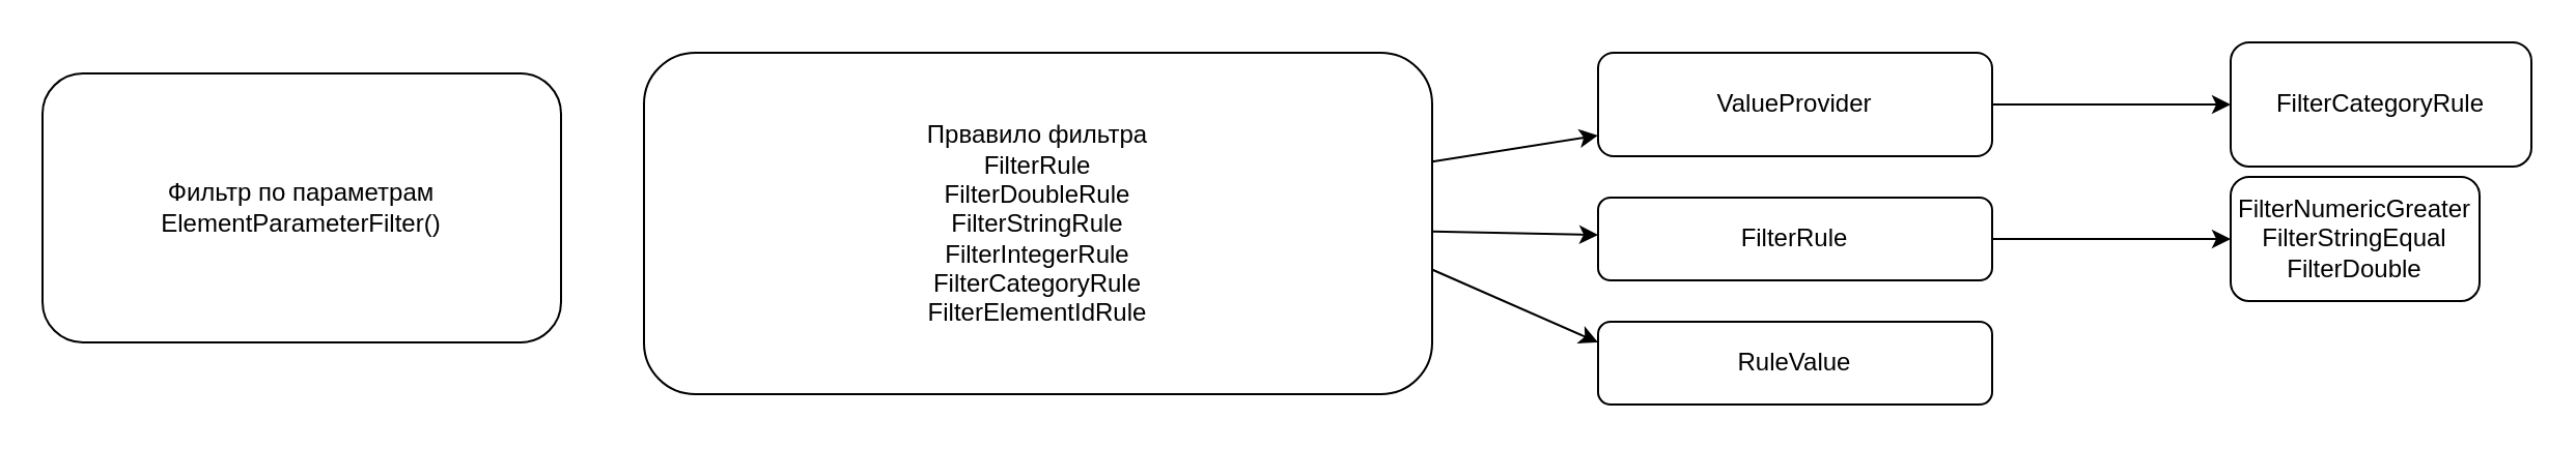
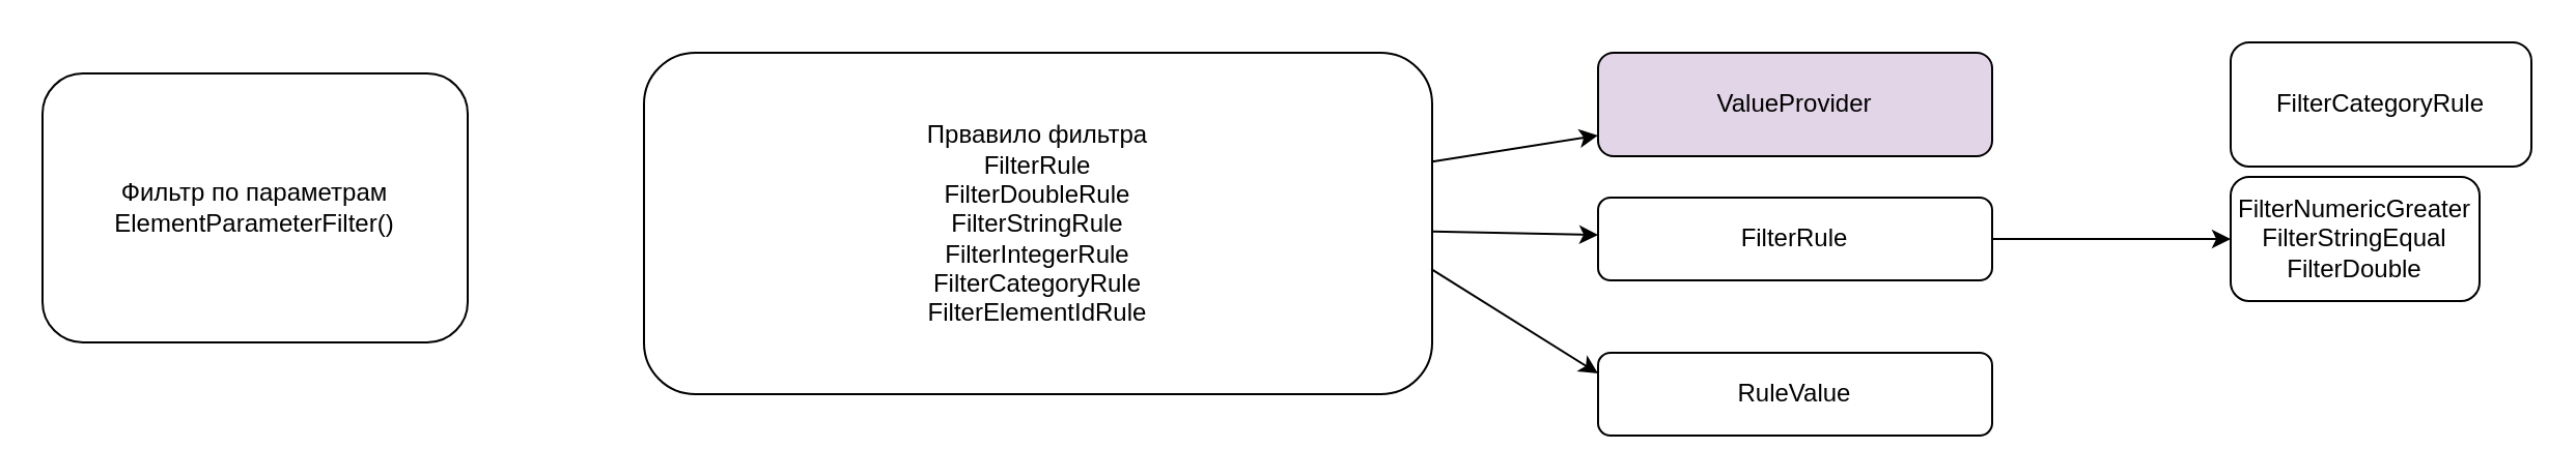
- <mxCell id="7" value="ValueProvider" style="rounded=1;whiteSpace=wrap;html=1;" vertex="1" parent="1"><mxGeometry x="770" y="25" width="190" height="50" as="geometry" /></mxCell>
+ <mxCell id="7" value="ValueProvider" style="rounded=1;whiteSpace=wrap;html=1;fillColor=#e1d5e7;" vertex="1" parent="1"><mxGeometry x="770" y="25" width="190" height="50" as="geometry" /></mxCell>
- <mxCell id="6" value="" style="edgeStyle=none;html=1;" edge="1" parent="1" source="7" target="12"><mxGeometry relative="1" as="geometry" /></mxCell>
- <mxCell id="2" value="Фильтр по параметрам&lt;br&gt;ElementParameterFilter()&lt;br&gt;" style="rounded=1;whiteSpace=wrap;html=1;" vertex="1" parent="1"><mxGeometry x="20" y="35" width="250" height="130" as="geometry" /></mxCell>
+ <mxCell id="2" value="Фильтр по параметрам&lt;br&gt;ElementParameterFilter()&lt;br&gt;" style="rounded=1;whiteSpace=wrap;html=1;" vertex="1" parent="1"><mxGeometry x="20" y="35" width="205" height="130" as="geometry" /></mxCell>
- <mxCell id="10" value="RuleValue" style="rounded=1;whiteSpace=wrap;html=1;" vertex="1" parent="1"><mxGeometry x="770" y="155" width="190" height="40" as="geometry" /></mxCell>
+ <mxCell id="10" value="RuleValue" style="rounded=1;whiteSpace=wrap;html=1;" vertex="1" parent="1"><mxGeometry x="770" y="170" width="190" height="40" as="geometry" /></mxCell>
